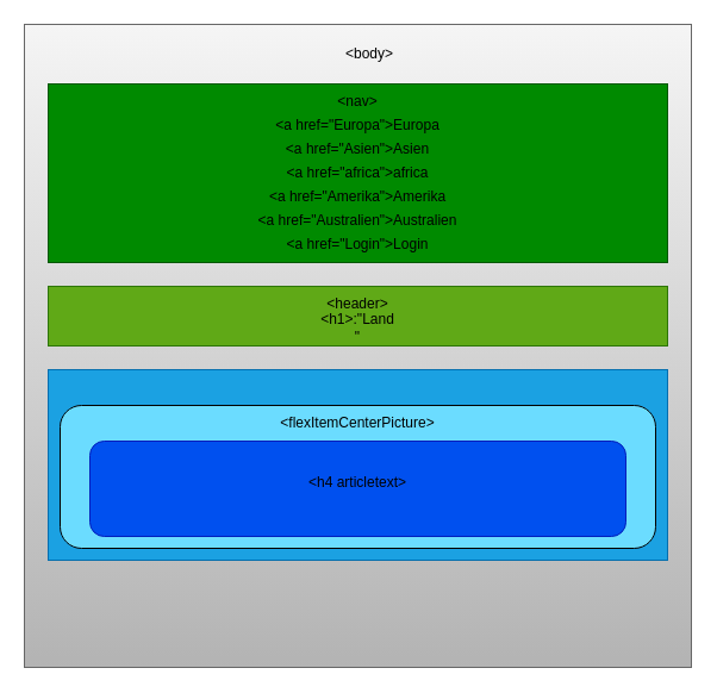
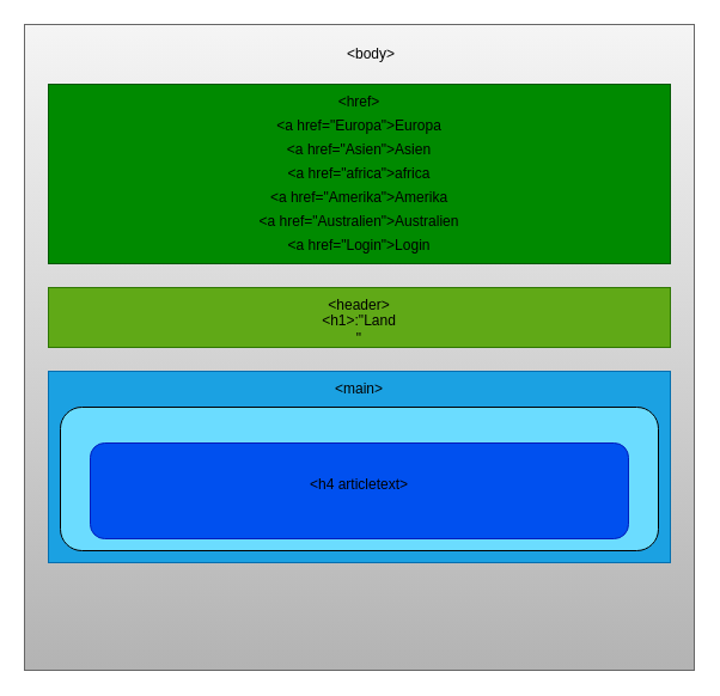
- <mxCell id="8" value="&amp;lt;nav&amp;gt;" style="text;html=1;strokeColor=none;fillColor=none;align=center;verticalAlign=middle;whiteSpace=wrap;rounded=0;fontColor=#000000;" vertex="1" parent="1"><mxGeometry x="270" y="70" width="60" height="30" as="geometry" /></mxCell>
+ <mxCell id="8" value="&amp;lt;href&amp;gt;" style="text;html=1;strokeColor=none;fillColor=none;align=center;verticalAlign=middle;whiteSpace=wrap;rounded=0;fontColor=#000000;" vertex="1" parent="1"><mxGeometry x="270" y="70" width="60" height="30" as="geometry" /></mxCell>
+ <mxCell id="19" value="&amp;lt;main&amp;gt;" style="text;html=1;strokeColor=none;fillColor=none;align=center;verticalAlign=middle;whiteSpace=wrap;rounded=0;fontColor=#000000;" vertex="1" parent="1"><mxGeometry x="270" y="310" width="60" height="30" as="geometry" /></mxCell>
- <mxCell id="23" value="&amp;lt;flexItemCenterPicture&amp;gt;" style="text;html=1;strokeColor=none;fillColor=none;align=center;verticalAlign=middle;whiteSpace=wrap;rounded=0;fontColor=#000000;" vertex="1" parent="1"><mxGeometry x="225" y="340" width="150" height="30" as="geometry" /></mxCell>
